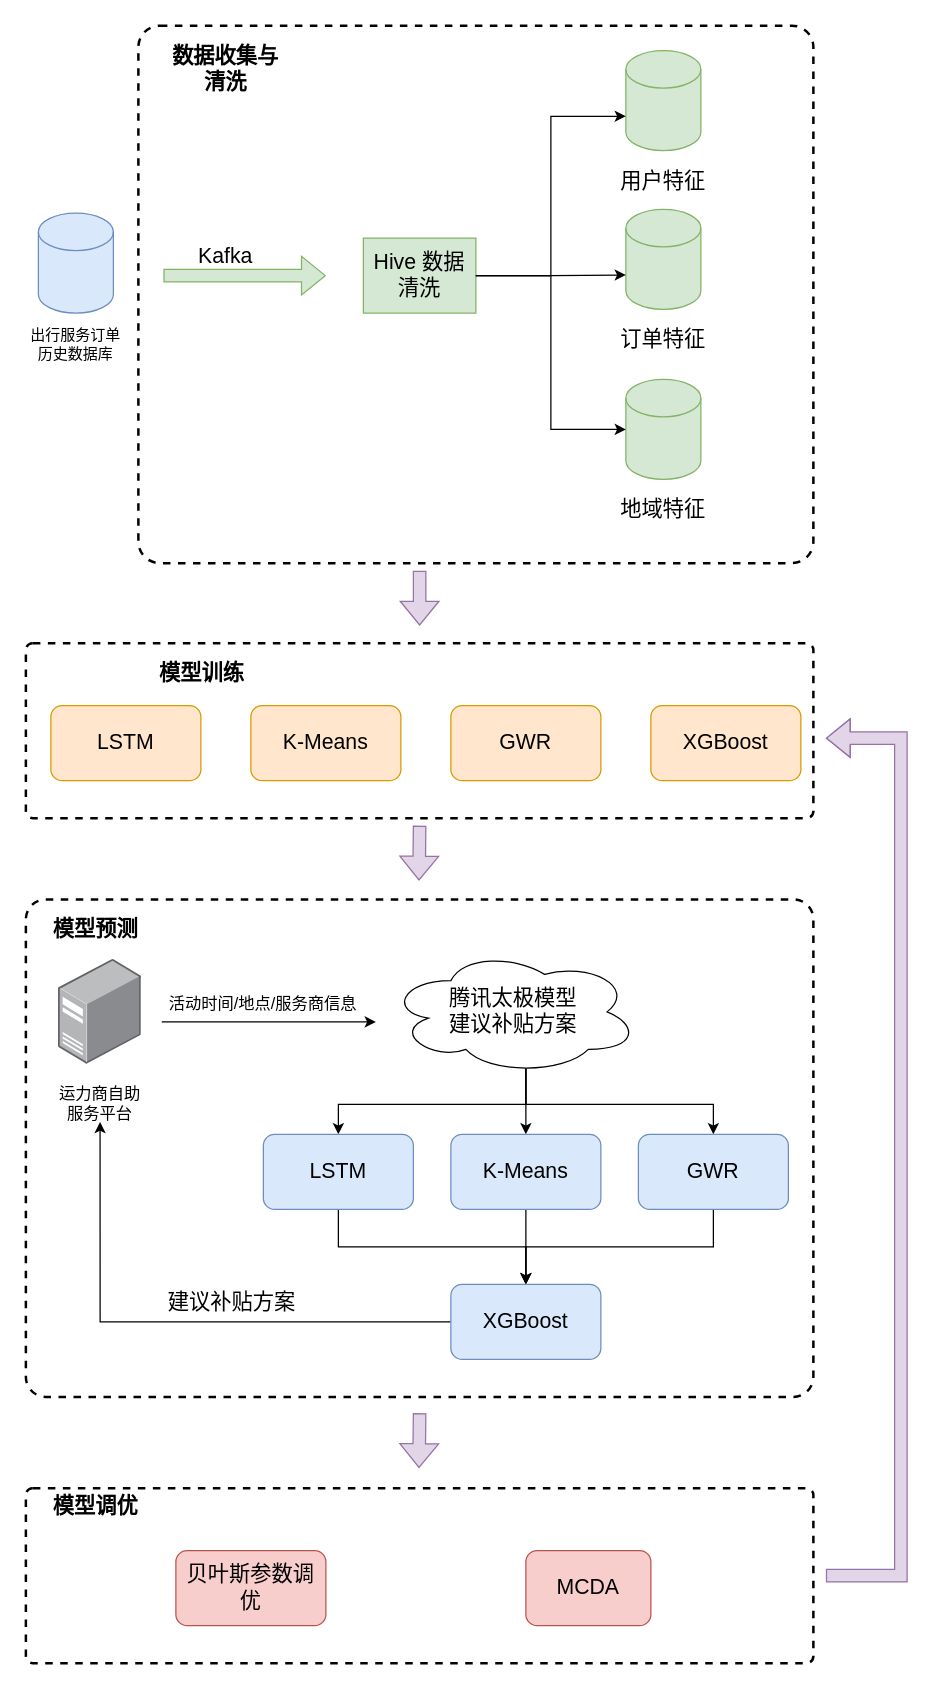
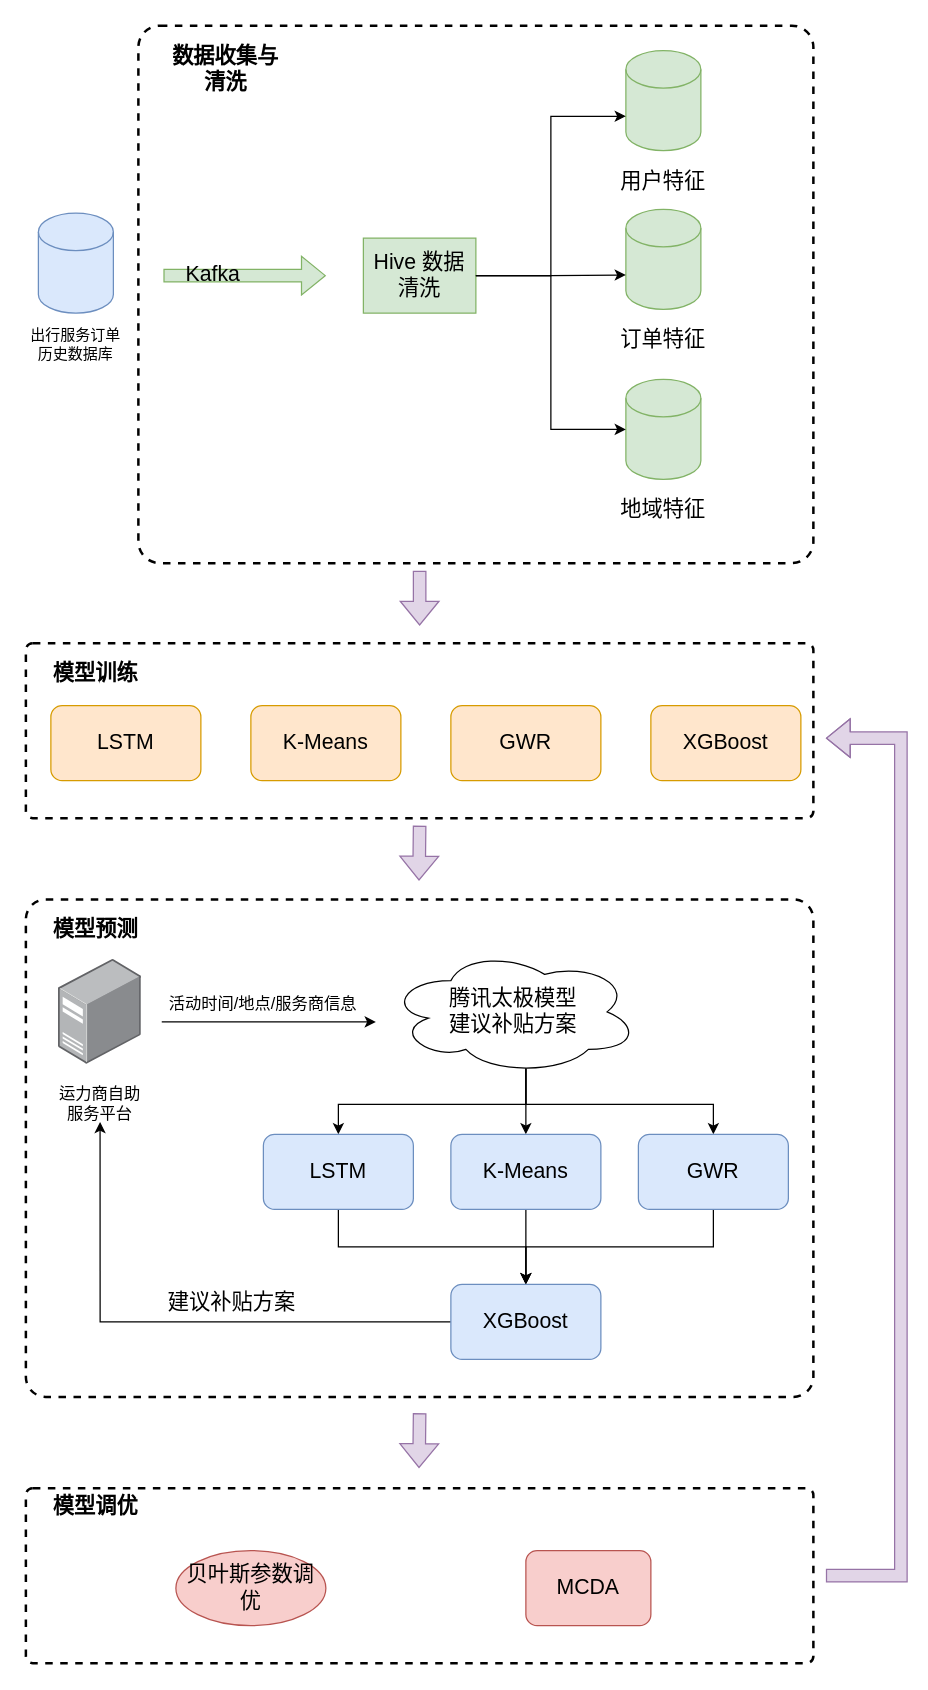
- <mxCell id="7" value="Kafka" style="text;html=1;align=center;verticalAlign=middle;whiteSpace=wrap;rounded=0;fontSize=17;" parent="1" vertex="1"><mxGeometry x="150" y="190" width="60" height="30" as="geometry" /></mxCell>
+ <mxCell id="7" value="Kafka" style="text;html=1;align=center;verticalAlign=middle;whiteSpace=wrap;rounded=0;fontSize=17;" parent="1" vertex="1"><mxGeometry x="140" y="205" width="60" height="30" as="geometry" /></mxCell>
- <mxCell id="29" value="&lt;span style=&quot;font-size: 17px;&quot;&gt;&lt;b style=&quot;font-size: 17px;&quot;&gt;模型训练&lt;/b&gt;&lt;/span&gt;" style="text;html=1;align=left;verticalAlign=middle;whiteSpace=wrap;rounded=0;fontSize=17;" parent="1" vertex="1"><mxGeometry x="125" y="524" width="100" height="30" as="geometry" /></mxCell>
+ <mxCell id="29" value="&lt;span style=&quot;font-size: 17px;&quot;&gt;&lt;b style=&quot;font-size: 17px;&quot;&gt;模型训练&lt;/b&gt;&lt;/span&gt;" style="text;html=1;align=left;verticalAlign=middle;whiteSpace=wrap;rounded=0;fontSize=17;" parent="1" vertex="1"><mxGeometry x="40" y="524" width="100" height="30" as="geometry" /></mxCell>
- <mxCell id="49" value="贝叶斯参数调优" style="rounded=1;whiteSpace=wrap;html=1;fillColor=#f8cecc;strokeColor=#b85450;fontSize=17;" parent="1" vertex="1"><mxGeometry x="140" y="1240" width="120" height="60" as="geometry" /></mxCell>
+ <mxCell id="49" value="贝叶斯参数调优" style="ellipse;whiteSpace=wrap;html=1;fillColor=#f8cecc;strokeColor=#b85450;fontSize=17;" parent="1" vertex="1"><mxGeometry x="140" y="1240" width="120" height="60" as="geometry" /></mxCell>
